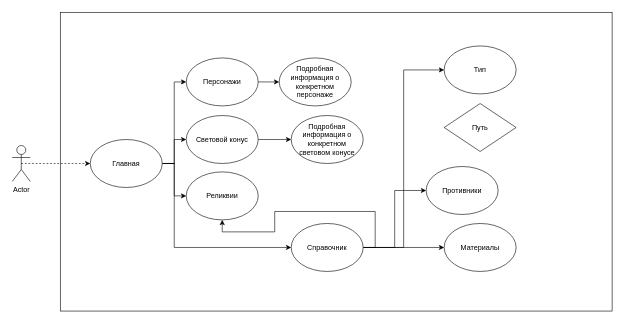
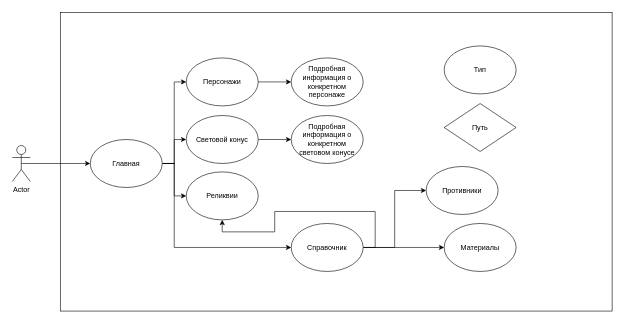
- <mxCell id="20" value="Подробная информация о конкретном персонаже" style="ellipse;whiteSpace=wrap;html=1;" vertex="1" parent="1"><mxGeometry x="465" y="96" width="120" height="80" as="geometry" /></mxCell>
+ <mxCell id="20" value="Подробная информация о конкретном персонаже" style="ellipse;whiteSpace=wrap;html=1;" vertex="1" parent="1"><mxGeometry x="485" y="96" width="120" height="80" as="geometry" /></mxCell>
- <mxCell id="18" style="edgeStyle=orthogonalEdgeStyle;rounded=0;orthogonalLoop=1;jettySize=auto;html=1;exitX=1;exitY=0.5;exitDx=0;exitDy=0;entryX=0;entryY=0.5;entryDx=0;entryDy=0;" edge="1" parent="1" source="19" target="22"><mxGeometry relative="1" as="geometry" /></mxCell>
- <mxCell id="3" style="edgeStyle=orthogonalEdgeStyle;rounded=0;orthogonalLoop=1;jettySize=auto;html=1;exitX=0.5;exitY=0.5;exitDx=0;exitDy=0;exitPerimeter=0;entryX=0;entryY=0.5;entryDx=0;entryDy=0;dashed=1;" edge="1" parent="1" source="4" target="9"><mxGeometry relative="1" as="geometry" /></mxCell>
+ <mxCell id="3" style="edgeStyle=orthogonalEdgeStyle;rounded=0;orthogonalLoop=1;jettySize=auto;html=1;exitX=0.5;exitY=0.5;exitDx=0;exitDy=0;exitPerimeter=0;entryX=0;entryY=0.5;entryDx=0;entryDy=0;" edge="1" parent="1" source="4" target="9"><mxGeometry relative="1" as="geometry" /></mxCell>
